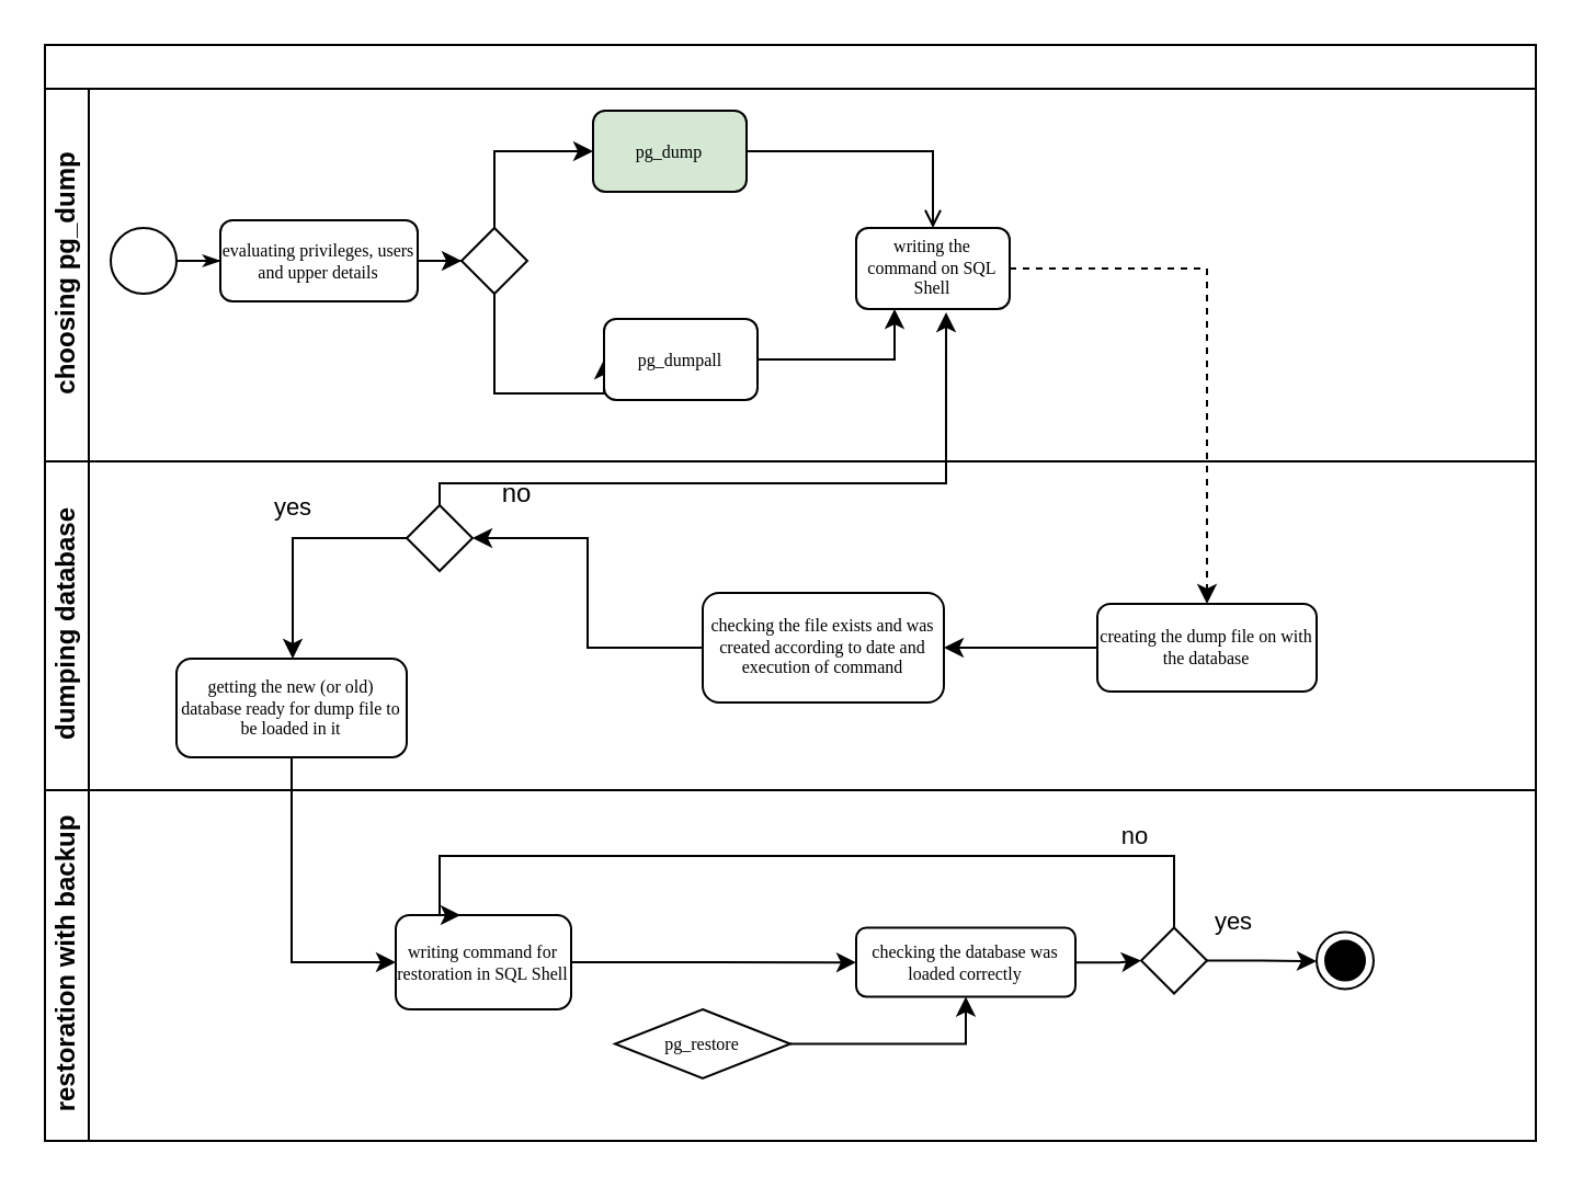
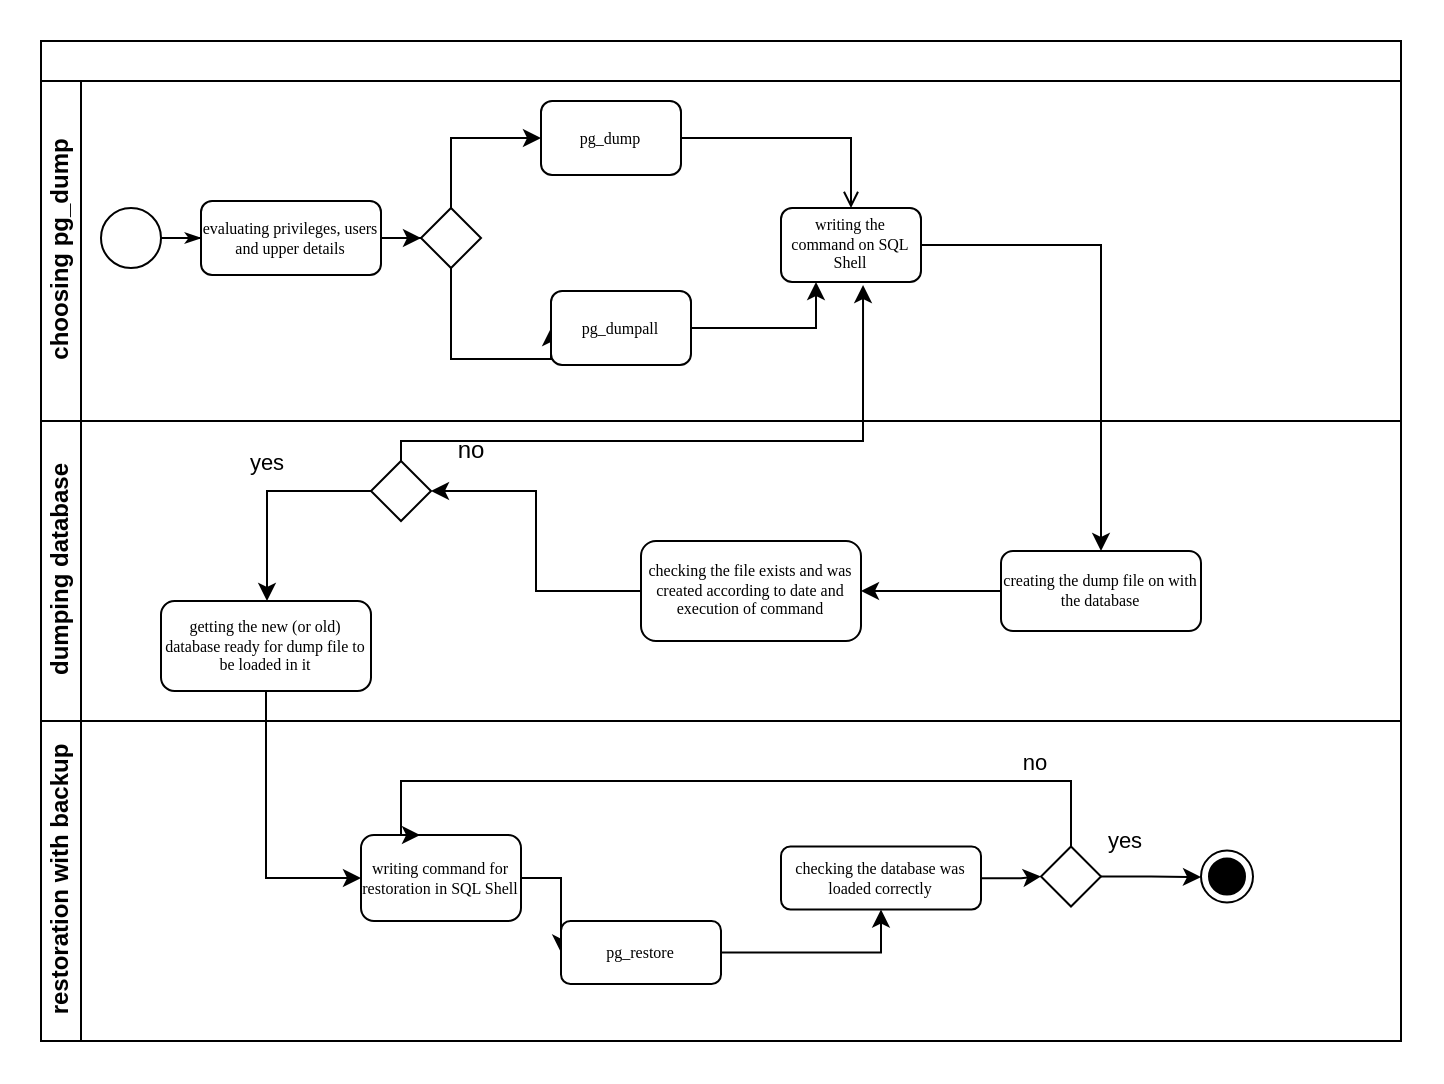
- <mxCell id="14" value="pg_dump" style="rounded=1;whiteSpace=wrap;html=1;shadow=0;labelBackgroundColor=none;strokeWidth=1;fontFamily=Verdana;fontSize=8;align=center;fillColor=#d5e8d4;" vertex="1" parent="3"><mxGeometry x="250" y="10.0" width="70" height="37" as="geometry" /></mxCell>
+ <mxCell id="14" value="pg_dump" style="rounded=1;whiteSpace=wrap;html=1;shadow=0;labelBackgroundColor=none;strokeWidth=1;fontFamily=Verdana;fontSize=8;align=center;" vertex="1" parent="3"><mxGeometry x="250" y="10.0" width="70" height="37" as="geometry" /></mxCell>
- <mxCell id="39" value="" style="edgeStyle=orthogonalEdgeStyle;rounded=0;orthogonalLoop=1;jettySize=auto;html=1;entryX=0.5;entryY=0;entryDx=0;entryDy=0;dashed=1;" edge="1" parent="2" source="15" target="18"><mxGeometry relative="1" as="geometry"><mxPoint x="495" y="102.0" as="targetPoint" /></mxGeometry></mxCell>
+ <mxCell id="39" value="" style="edgeStyle=orthogonalEdgeStyle;rounded=0;orthogonalLoop=1;jettySize=auto;html=1;entryX=0.5;entryY=0;entryDx=0;entryDy=0;" edge="1" parent="2" source="15" target="18"><mxGeometry relative="1" as="geometry"><mxPoint x="495" y="102.0" as="targetPoint" /></mxGeometry></mxCell>
- <mxCell id="27" value="" style="edgeStyle=orthogonalEdgeStyle;rounded=0;orthogonalLoop=1;jettySize=auto;html=1;" edge="1" parent="26" source="28" target="31"><mxGeometry relative="1" as="geometry" /></mxCell>
+ <mxCell id="27" value="" style="edgeStyle=orthogonalEdgeStyle;rounded=0;orthogonalLoop=1;jettySize=auto;html=1;" edge="1" parent="26" source="28" target="30"><mxGeometry relative="1" as="geometry" /></mxCell>
- <mxCell id="30" value="pg_restore" style="rhombus;whiteSpace=wrap;html=1;fontSize=8;fontFamily=Verdana;shadow=0;labelBackgroundColor=none;strokeWidth=1;" vertex="1" parent="26"><mxGeometry x="260" y="100" width="80" height="31.5" as="geometry" /></mxCell>
+ <mxCell id="30" value="pg_restore" style="whiteSpace=wrap;html=1;fontSize=8;fontFamily=Verdana;rounded=1;shadow=0;labelBackgroundColor=none;strokeWidth=1;" vertex="1" parent="26"><mxGeometry x="260" y="100" width="80" height="31.5" as="geometry" /></mxCell>
